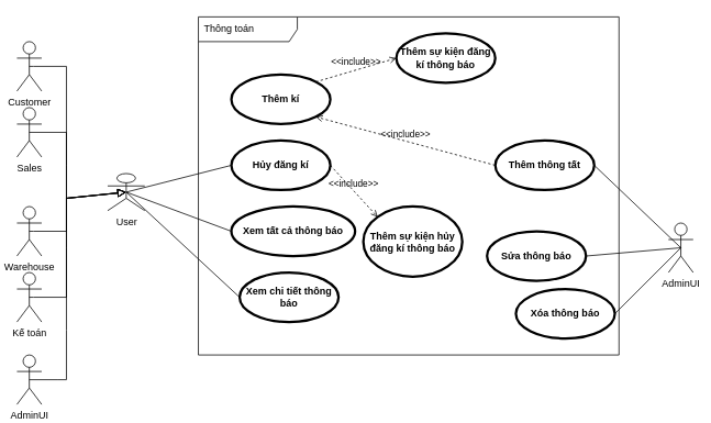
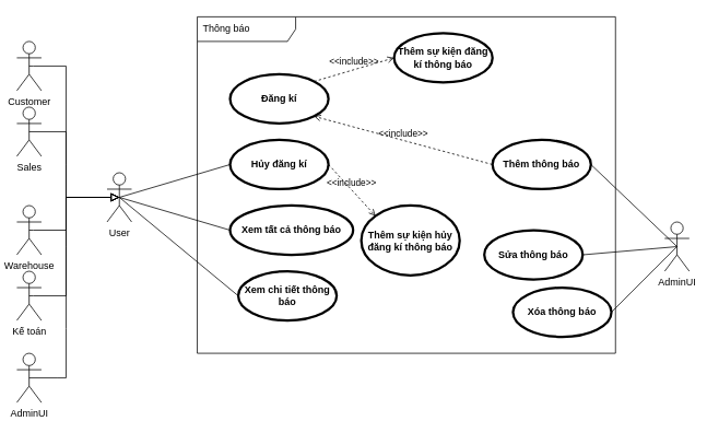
- <mxCell id="3" value="&lt;div style=&quot;text-align: center;&quot;&gt;Thông toán&lt;br&gt;&lt;/div&gt;" style="shape=umlFrame;whiteSpace=wrap;html=1;width=120;height=30;boundedLbl=1;verticalAlign=middle;align=left;spacingLeft=5;" parent="1" vertex="1"><mxGeometry x="240" y="20" width="510" height="410" as="geometry" /></mxCell>
+ <mxCell id="3" value="&lt;div style=&quot;text-align: center;&quot;&gt;Thông báo&lt;br&gt;&lt;/div&gt;" style="shape=umlFrame;whiteSpace=wrap;html=1;width=120;height=30;boundedLbl=1;verticalAlign=middle;align=left;spacingLeft=5;" parent="1" vertex="1"><mxGeometry x="240" y="20" width="510" height="410" as="geometry" /></mxCell>
- <mxCell id="12" value="Thêm kí" style="shape=ellipse;html=1;strokeWidth=3;fontStyle=1;whiteSpace=wrap;align=center;perimeter=ellipsePerimeter;" parent="1" vertex="1"><mxGeometry x="280" y="90" width="120" height="60" as="geometry" /></mxCell>
+ <mxCell id="12" value="Đăng kí" style="shape=ellipse;html=1;strokeWidth=3;fontStyle=1;whiteSpace=wrap;align=center;perimeter=ellipsePerimeter;" parent="1" vertex="1"><mxGeometry x="280" y="90" width="120" height="60" as="geometry" /></mxCell>
- <mxCell id="7" value="Thêm thông tất" style="shape=ellipse;html=1;strokeWidth=3;fontStyle=1;whiteSpace=wrap;align=center;perimeter=ellipsePerimeter;" parent="1" vertex="1"><mxGeometry x="600" y="170" width="120" height="60" as="geometry" /></mxCell>
+ <mxCell id="7" value="Thêm thông báo" style="shape=ellipse;html=1;strokeWidth=3;fontStyle=1;whiteSpace=wrap;align=center;perimeter=ellipsePerimeter;" parent="1" vertex="1"><mxGeometry x="600" y="170" width="120" height="60" as="geometry" /></mxCell>
- <mxCell id="2" value="User" style="shape=umlActor;verticalLabelPosition=bottom;verticalAlign=top;html=1;" parent="1" vertex="1"><mxGeometry x="130" y="210" width="45" height="45" as="geometry" /></mxCell>
+ <mxCell id="2" value="User" style="shape=umlActor;verticalLabelPosition=bottom;verticalAlign=top;html=1;" parent="1" vertex="1"><mxGeometry x="130" y="210" width="30" height="60" as="geometry" /></mxCell>
